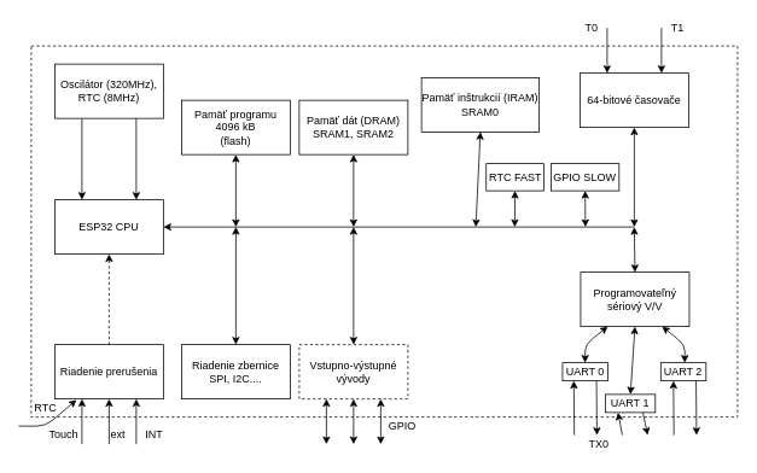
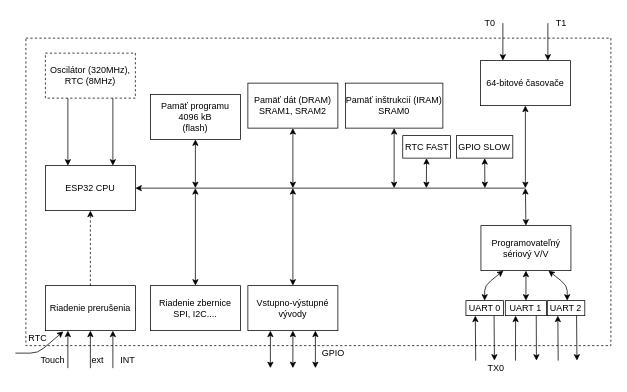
- <mxCell id="17" value="Oscilátor (320MHz), RTC (8MHz)" style="rounded=0;whiteSpace=wrap;html=1;gradientColor=none;" vertex="1" parent="1"><mxGeometry x="60" y="70" width="120" height="60" as="geometry" /></mxCell>
+ <mxCell id="17" value="Oscilátor (320MHz), RTC (8MHz)" style="rounded=0;whiteSpace=wrap;html=1;gradientColor=none;dashed=1;" vertex="1" parent="1"><mxGeometry x="60" y="70" width="120" height="60" as="geometry" /></mxCell>
- <mxCell id="26" value="Pamäť inštrukcií (IRAM)&lt;br&gt;SRAM0" style="rounded=0;whiteSpace=wrap;html=1;gradientColor=none;" vertex="1" parent="1"><mxGeometry x="465" y="85" width="130" height="60" as="geometry" /></mxCell>
+ <mxCell id="26" value="Pamäť inštrukcií (IRAM)&lt;br&gt;SRAM0" style="rounded=0;whiteSpace=wrap;html=1;gradientColor=none;" vertex="1" parent="1"><mxGeometry x="460" y="110" width="130" height="60" as="geometry" /></mxCell>
- <mxCell id="23" value="Pamäť programu&lt;br&gt;4096 kB&lt;br&gt;(flash)" style="rounded=0;whiteSpace=wrap;html=1;gradientColor=none;" vertex="1" parent="1"><mxGeometry x="200" y="110" width="120" height="60" as="geometry" /></mxCell>
+ <mxCell id="23" value="Pamäť programu&lt;br&gt;4096 kB&lt;br&gt;(flash)" style="rounded=0;whiteSpace=wrap;html=1;gradientColor=none;" vertex="1" parent="1"><mxGeometry x="200" y="125" width="120" height="60" as="geometry" /></mxCell>
- <mxCell id="30" value="Vstupno-výstupné vývody" style="rounded=0;whiteSpace=wrap;html=1;gradientColor=none;dashed=1;" vertex="1" parent="1"><mxGeometry x="330" y="380" width="120" height="60" as="geometry" /></mxCell>
+ <mxCell id="30" value="Vstupno-výstupné vývody" style="rounded=0;whiteSpace=wrap;html=1;gradientColor=none;" vertex="1" parent="1"><mxGeometry x="330" y="380" width="120" height="60" as="geometry" /></mxCell>
- <mxCell id="6" value="UART 1" style="rounded=0;whiteSpace=wrap;html=1;gradientColor=none;" vertex="1" parent="1"><mxGeometry x="668.25" y="435" width="55" height="20" as="geometry" /></mxCell>
+ <mxCell id="6" value="UART 1" style="rounded=0;whiteSpace=wrap;html=1;gradientColor=none;" vertex="1" parent="1"><mxGeometry x="673.25" y="400" width="55" height="20" as="geometry" /></mxCell>
